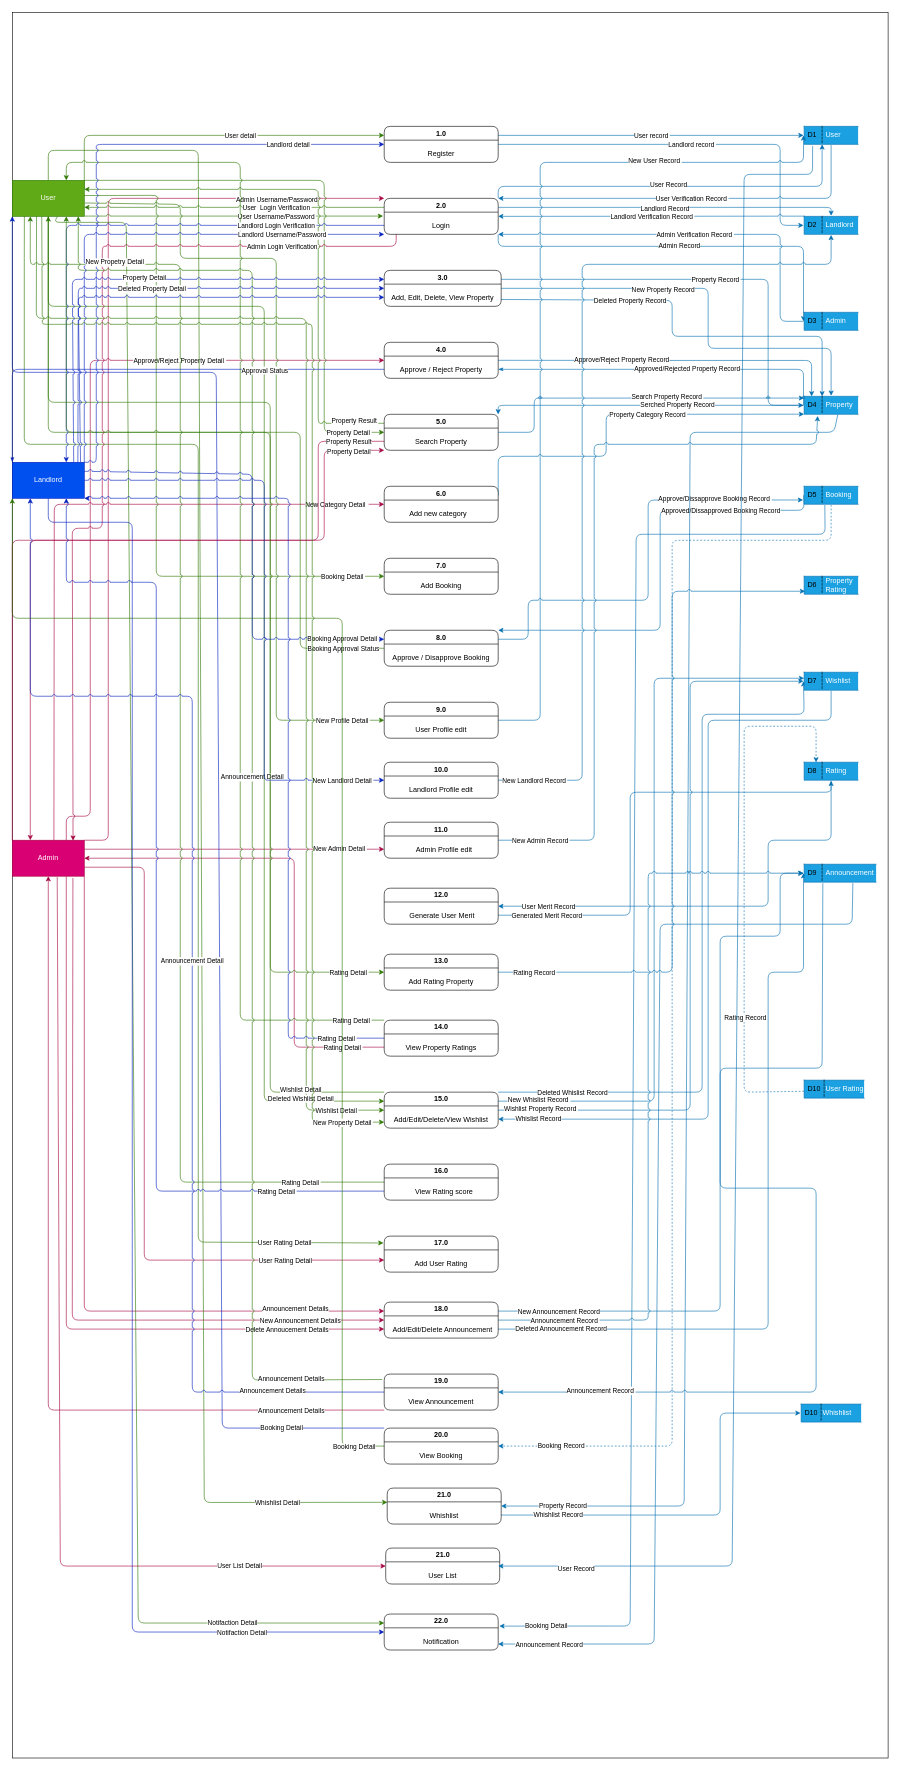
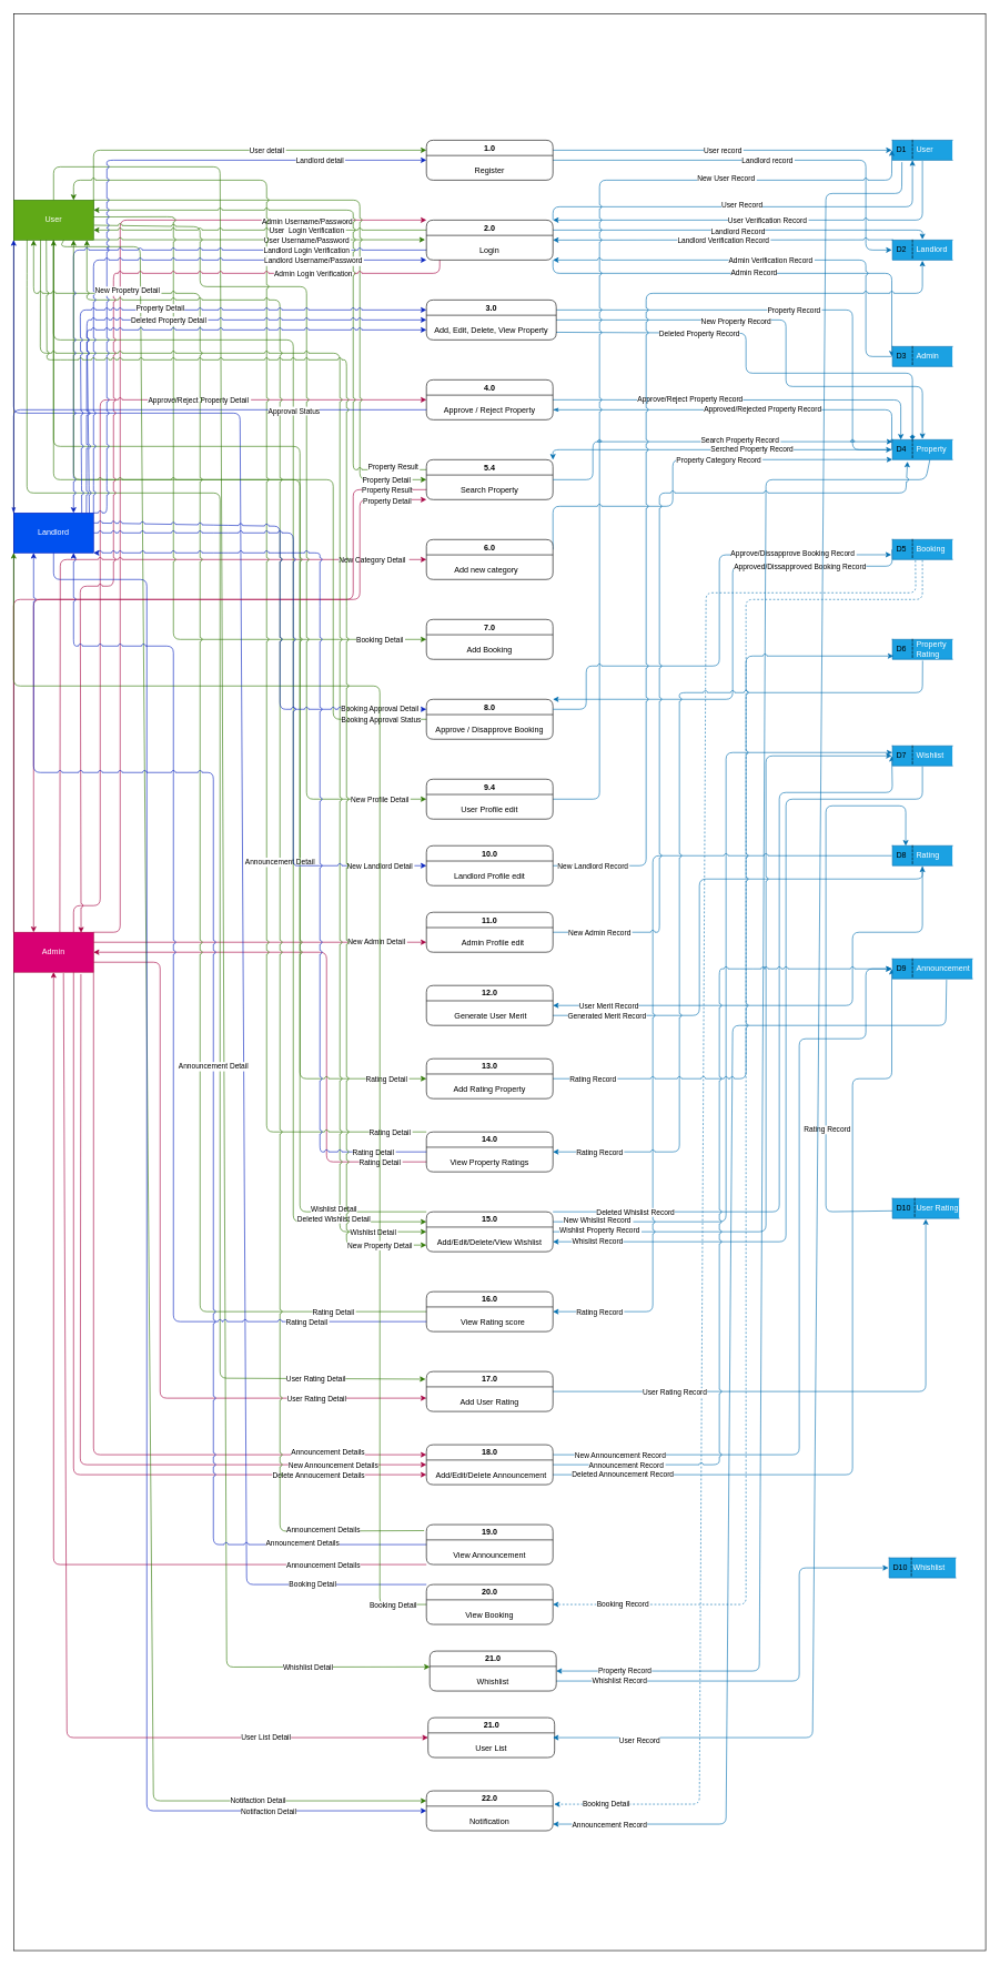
- <mxCell id="88" style="edgeStyle=none;html=1;exitX=1.012;exitY=0.618;exitDx=0;exitDy=0;entryX=0.337;entryY=0.031;entryDx=0;entryDy=0;startArrow=none;startFill=0;entryPerimeter=0;fillColor=#1ba1e2;strokeColor=#006EAF;exitPerimeter=0;" parent="1" source="91" target="204" edge="1"><mxGeometry relative="1" as="geometry"><Array as="points"><mxPoint x="1120" y="500" /><mxPoint x="1120" y="560" /><mxPoint x="1370" y="560" /></Array></mxGeometry></mxCell>
+ <mxCell id="88" style="edgeStyle=none;html=1;exitX=1.012;exitY=0.618;exitDx=0;exitDy=0;entryX=0.337;entryY=0.031;entryDx=0;entryDy=0;startArrow=none;startFill=0;entryPerimeter=0;fillColor=#1ba1e2;strokeColor=#006EAF;exitPerimeter=0;endArrow=diamond;" parent="1" source="91" target="204" edge="1"><mxGeometry relative="1" as="geometry"><Array as="points"><mxPoint x="1120" y="500" /><mxPoint x="1120" y="560" /><mxPoint x="1370" y="560" /></Array></mxGeometry></mxCell>
- <mxCell id="104" value="5.0" style="swimlane;startSize=23;rounded=1;whiteSpace=wrap;strokeColor=#000000;" parent="1" vertex="1"><mxGeometry x="640" y="690" width="190" height="60" as="geometry" /></mxCell>
+ <mxCell id="104" value="5.4" style="swimlane;startSize=23;rounded=1;whiteSpace=wrap;strokeColor=#000000;" parent="1" vertex="1"><mxGeometry x="640" y="690" width="190" height="60" as="geometry" /></mxCell>
- <mxCell id="168" style="edgeStyle=none;html=1;exitX=0.386;exitY=1.009;exitDx=0;exitDy=0;entryX=1.01;entryY=0.335;entryDx=0;entryDy=0;entryPerimeter=0;strokeColor=#006EAF;exitPerimeter=0;fillColor=#1ba1e2;" edge="1" parent="1" source="170" target="254"><mxGeometry relative="1" as="geometry"><Array as="points"><mxPoint x="1375" y="890" /><mxPoint x="1060" y="890" /><mxPoint x="1050" y="2710" /></Array></mxGeometry></mxCell>
+ <mxCell id="168" style="edgeStyle=none;html=1;exitX=0.386;exitY=1.009;exitDx=0;exitDy=0;entryX=1.01;entryY=0.335;entryDx=0;entryDy=0;entryPerimeter=0;strokeColor=#006EAF;exitPerimeter=0;fillColor=#1ba1e2;dashed=1;" edge="1" parent="1" source="170" target="254"><mxGeometry relative="1" as="geometry"><Array as="points"><mxPoint x="1375" y="890" /><mxPoint x="1060" y="890" /><mxPoint x="1050" y="2710" /></Array></mxGeometry></mxCell>
- <mxCell id="112" value="9.0" style="swimlane;startSize=23;rounded=1;whiteSpace=wrap;strokeColor=#000000;" parent="1" vertex="1"><mxGeometry x="640" y="1170" width="190" height="60" as="geometry" /></mxCell>
+ <mxCell id="112" value="9.4" style="swimlane;startSize=23;rounded=1;whiteSpace=wrap;strokeColor=#000000;" parent="1" vertex="1"><mxGeometry x="640" y="1170" width="190" height="60" as="geometry" /></mxCell>
- <mxCell id="236" style="edgeStyle=none;html=1;exitX=0.009;exitY=0.611;exitDx=0;exitDy=0;startArrow=none;startFill=0;endArrow=classic;endFill=1;exitPerimeter=0;entryX=0.227;entryY=0.036;entryDx=0;entryDy=0;entryPerimeter=0;fillColor=#1ba1e2;strokeColor=#006EAF;dashed=1;" parent="1" source="238" target="182" edge="1"><mxGeometry relative="1" as="geometry"><mxPoint x="1410" y="1220" as="targetPoint" /><Array as="points"><mxPoint x="1240" y="1820" /><mxPoint x="1240" y="1210" /><mxPoint x="1360" y="1210" /></Array></mxGeometry></mxCell>
+ <mxCell id="236" style="edgeStyle=none;html=1;exitX=0.009;exitY=0.611;exitDx=0;exitDy=0;startArrow=none;startFill=0;endArrow=classic;endFill=1;exitPerimeter=0;entryX=0.227;entryY=0.036;entryDx=0;entryDy=0;entryPerimeter=0;fillColor=#1ba1e2;strokeColor=#006EAF;" parent="1" source="238" target="182" edge="1"><mxGeometry relative="1" as="geometry"><mxPoint x="1410" y="1220" as="targetPoint" /><Array as="points"><mxPoint x="1240" y="1820" /><mxPoint x="1240" y="1210" /><mxPoint x="1360" y="1210" /></Array></mxGeometry></mxCell>
- <mxCell id="206" value="" style="edgeStyle=none;exitX=0.264;exitY=1.027;exitDx=0;exitDy=0;entryX=1;entryY=0.5;entryDx=0;entryDy=0;exitPerimeter=0;jumpStyle=arc;fillColor=#1ba1e2;strokeColor=#006EAF;" parent="1" source="214" target="232" edge="1"><mxGeometry relative="1" as="geometry"><Array as="points"><mxPoint x="1370" y="1780" /><mxPoint x="1200" y="1780" /><mxPoint x="1200" y="1980" /><mxPoint x="1360" y="1980" /><mxPoint x="1360" y="2320" /></Array></mxGeometry></mxCell>
- <mxCell id="207" value="Announcement Record" style="edgeLabel;align=center;verticalAlign=middle;resizable=0;points=[];" parent="206" vertex="1" connectable="0"><mxGeometry relative="1" as="geometry"><mxPoint x="-360" y="321" as="offset" /></mxGeometry></mxCell>
+ <mxCell id="172" value="" style="edgeStyle=none;exitX=0.503;exitY=1.027;exitDx=0;exitDy=0;entryX=1;entryY=0.5;entryDx=0;entryDy=0;exitPerimeter=0;jumpStyle=arc;fillColor=#1ba1e2;strokeColor=#006EAF;" parent="1" source="174" target="118" edge="1"><mxGeometry relative="1" as="geometry"><Array as="points"><mxPoint x="1385" y="1040" /><mxPoint x="1020" y="1040" /><mxPoint x="1020" y="1730" /></Array></mxGeometry></mxCell>
+ <mxCell id="173" value="Rating Record" style="edgeLabel;align=center;verticalAlign=middle;resizable=0;points=[];" parent="172" vertex="1" connectable="0"><mxGeometry relative="1" as="geometry"><mxPoint x="-120" y="456" as="offset" /></mxGeometry></mxCell>
+ <mxCell id="128" value="" style="edgeStyle=none;exitX=1;exitY=0.5;exitDx=0;exitDy=0;entryX=0;entryY=0.5;entryDx=0;entryDy=0;jumpStyle=arc;fillColor=#1ba1e2;strokeColor=#006EAF;startArrow=classic;startFill=1;endArrow=none;endFill=0;" parent="1" source="132" target="182" edge="1"><mxGeometry relative="1" as="geometry"><Array as="points"><mxPoint x="980" y="1970" /><mxPoint x="980" y="1285" /></Array></mxGeometry></mxCell>
+ <mxCell id="129" value="Rating Record" style="edgeLabel;align=center;verticalAlign=middle;resizable=0;points=[];" parent="128" vertex="1" connectable="0"><mxGeometry relative="1" as="geometry"><mxPoint x="-80" y="447" as="offset" /></mxGeometry></mxCell>
+ <mxCell id="184" style="edgeStyle=none;html=1;exitX=1;exitY=0.5;exitDx=0;exitDy=0;startArrow=none;startFill=0;endArrow=classic;endFill=1;fillColor=#1ba1e2;strokeColor=#006EAF;" parent="1" source="186" target="238" edge="1"><mxGeometry relative="1" as="geometry"><Array as="points"><mxPoint x="1390" y="2090" /></Array></mxGeometry></mxCell>
+ <mxCell id="185" value="User Rating Record" style="edgeLabel;html=1;align=center;verticalAlign=middle;resizable=0;points=[];" parent="184" vertex="1" connectable="0"><mxGeometry x="-0.555" y="-1" relative="1" as="geometry"><mxPoint as="offset" /></mxGeometry></mxCell>
